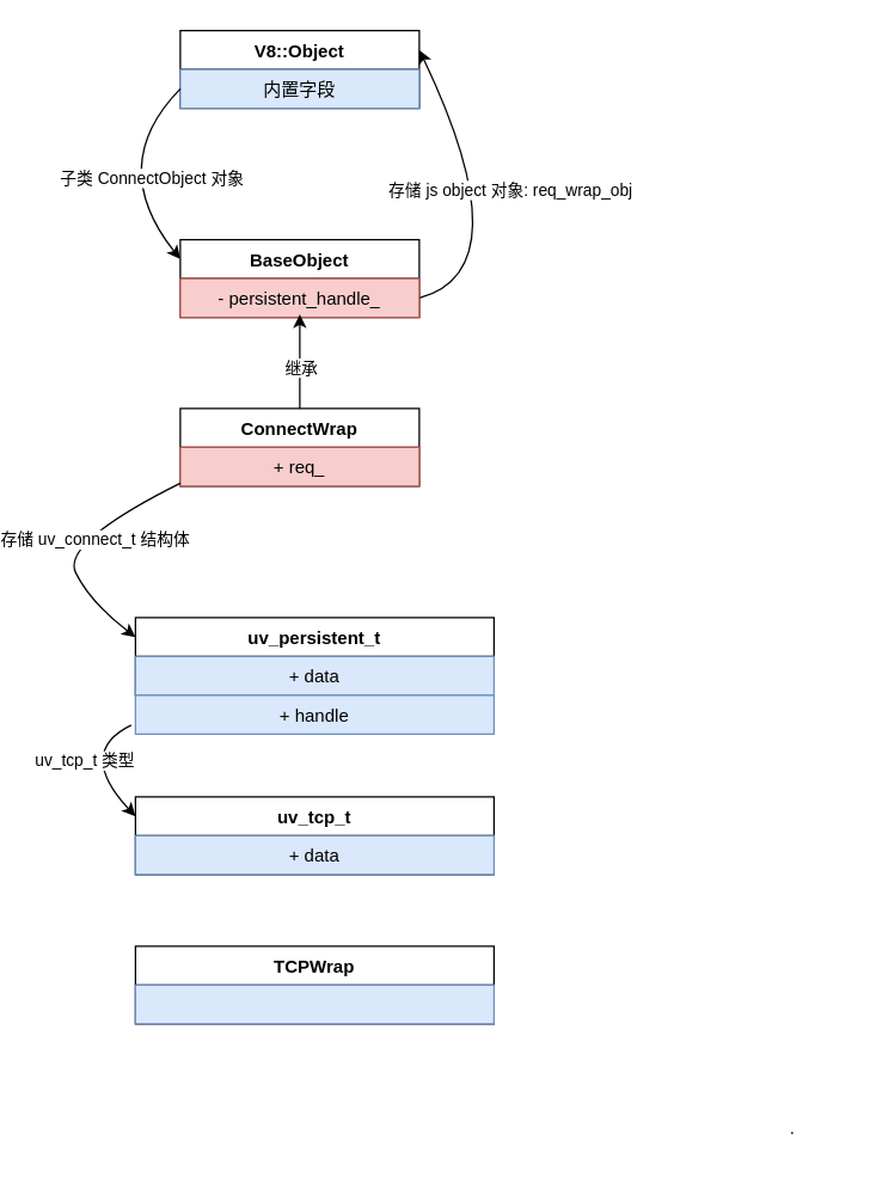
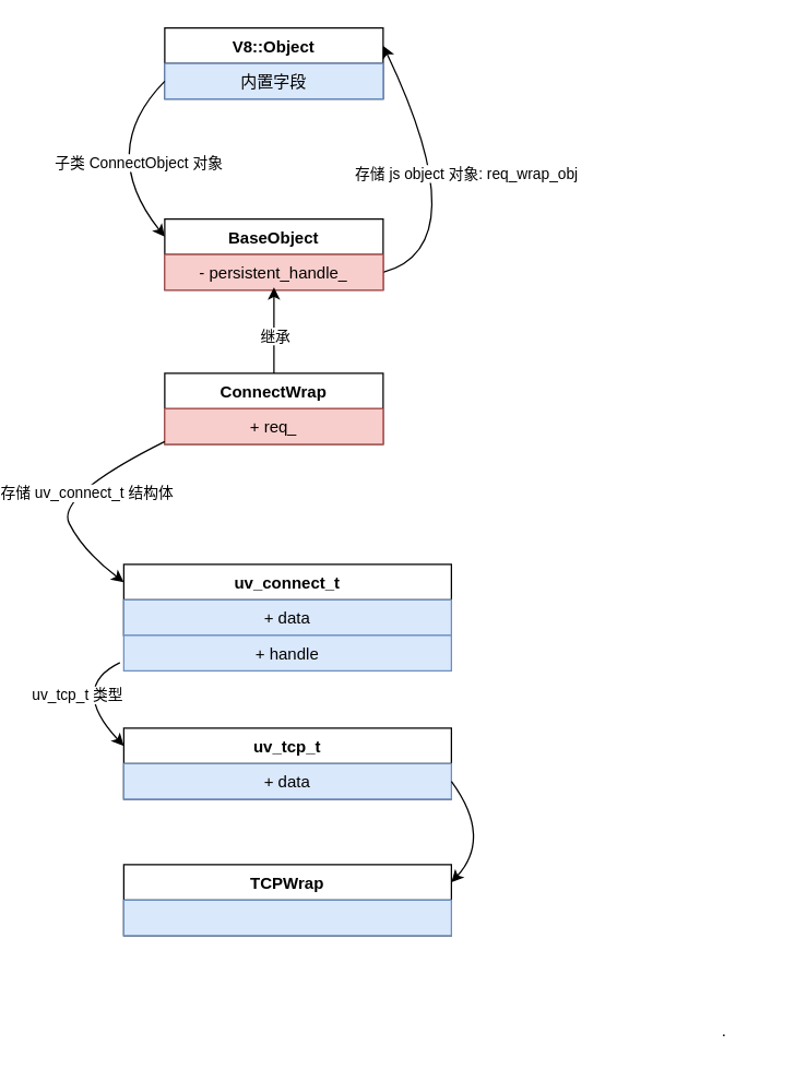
- <mxCell id="15" value="uv_persistent_t" style="swimlane;fontStyle=1;align=center;verticalAlign=top;childLayout=stackLayout;horizontal=1;startSize=26;horizontalStack=0;resizeParent=1;resizeParentMax=0;resizeLast=0;collapsible=1;marginBottom=0;whiteSpace=wrap;html=1;" parent="1" vertex="1"><mxGeometry x="70" y="413" width="240" height="52" as="geometry" /></mxCell>
+ <mxCell id="15" value="uv_connect_t" style="swimlane;fontStyle=1;align=center;verticalAlign=top;childLayout=stackLayout;horizontal=1;startSize=26;horizontalStack=0;resizeParent=1;resizeParentMax=0;resizeLast=0;collapsible=1;marginBottom=0;whiteSpace=wrap;html=1;" parent="1" vertex="1"><mxGeometry x="70" y="413" width="240" height="52" as="geometry" /></mxCell>
+ <mxCell id="24" value="" style="curved=1;endArrow=classic;html=1;rounded=0;entryX=1;entryY=0.25;entryDx=0;entryDy=0;exitX=1;exitY=0.75;exitDx=0;exitDy=0;" parent="1" source="18" target="22" edge="1"><mxGeometry width="50" height="50" relative="1" as="geometry"><mxPoint x="340" y="683" as="sourcePoint" /><mxPoint x="390" y="633" as="targetPoint" /><Array as="points"><mxPoint x="340" y="613" /></Array></mxGeometry></mxCell>
